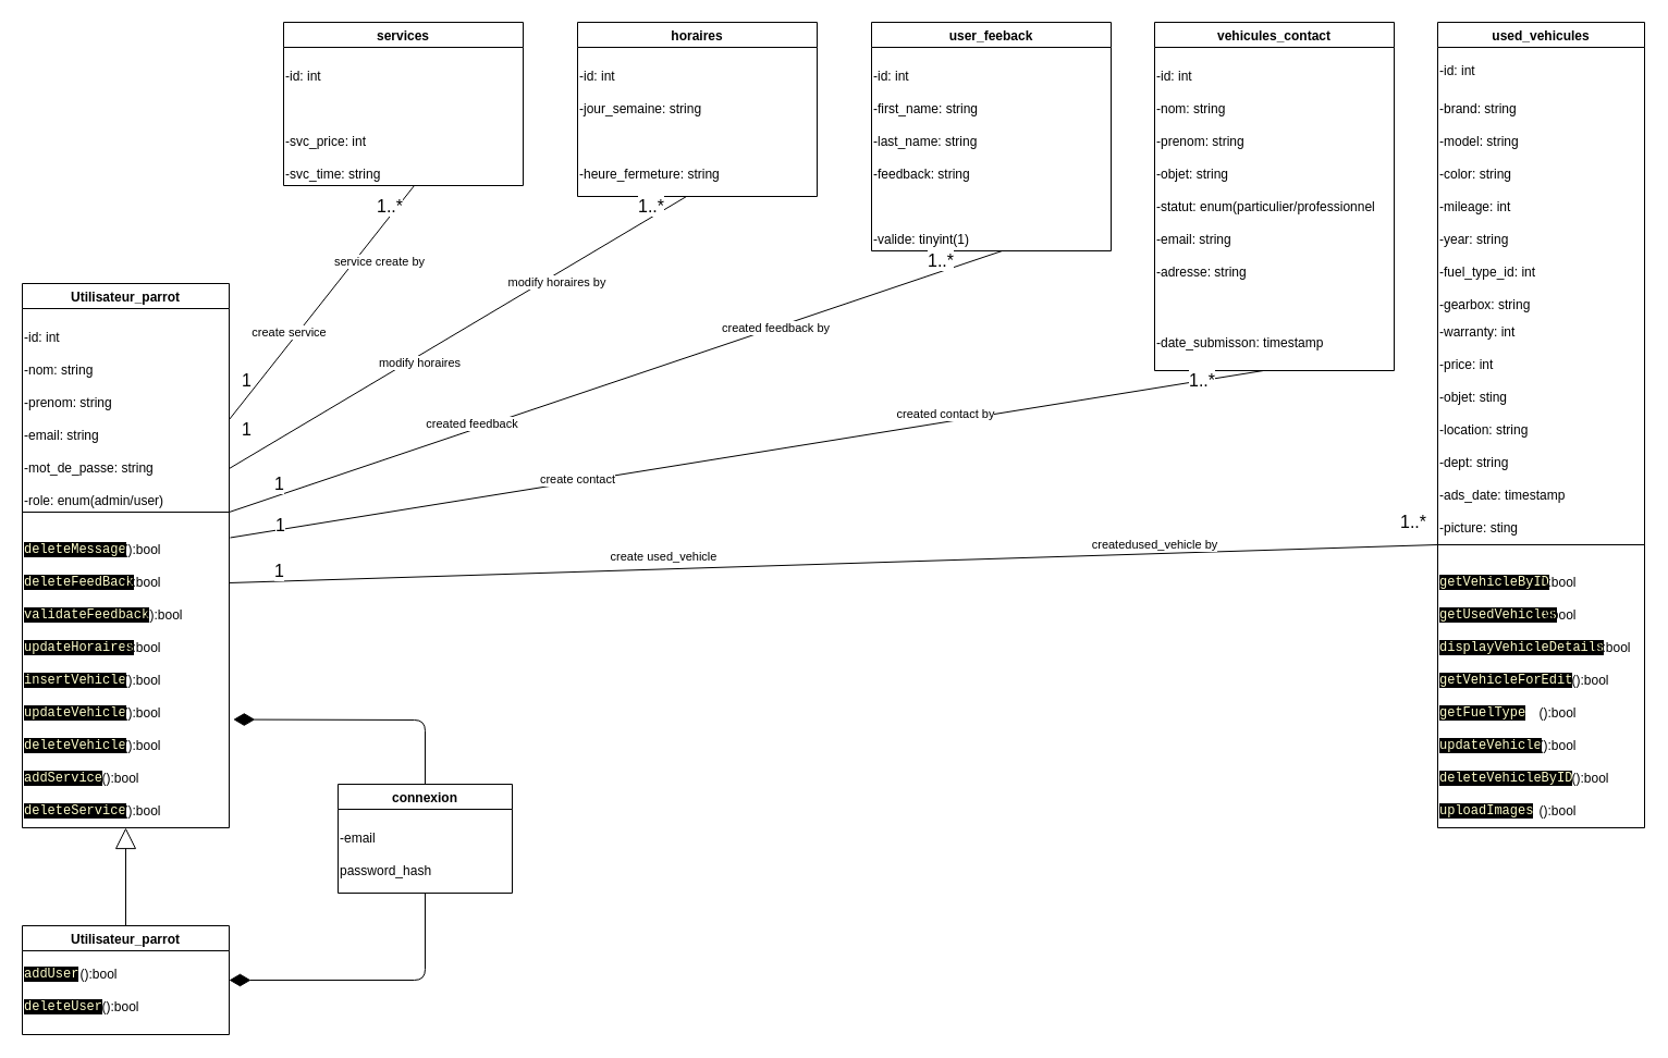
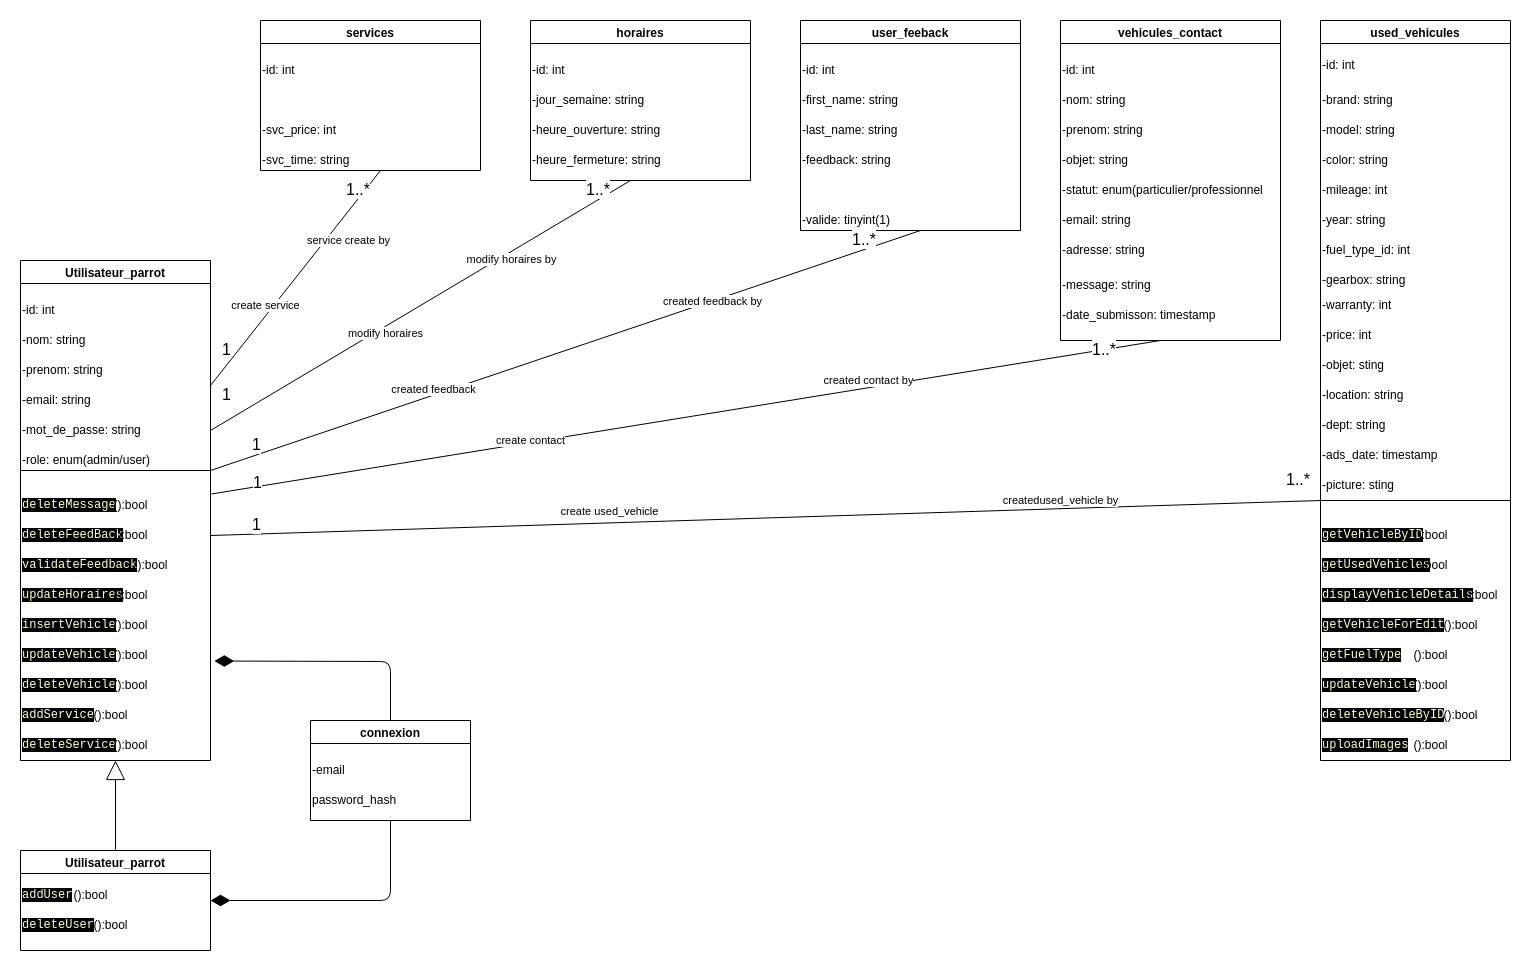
+ <mxCell id="57" value="-heure_ouverture: string" style="text;html=1;align=left;verticalAlign=middle;resizable=0;points=[];autosize=1;strokeColor=none;fillColor=none;" parent="55" vertex="1"><mxGeometry y="95" width="150" height="30" as="geometry" /></mxCell>
+ <mxCell id="36" value="-message: string" style="text;html=1;align=left;verticalAlign=middle;resizable=0;points=[];autosize=1;strokeColor=none;fillColor=none;" parent="28" vertex="1"><mxGeometry y="250" width="110" height="30" as="geometry" /></mxCell>
